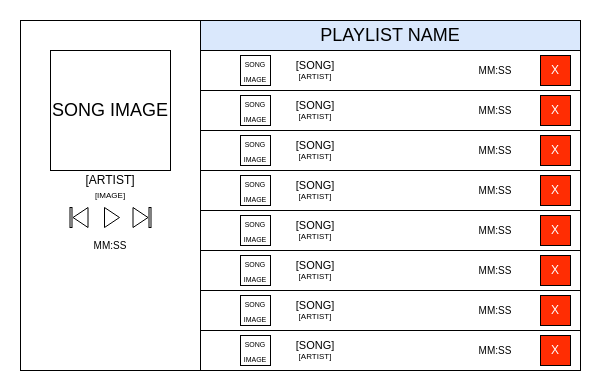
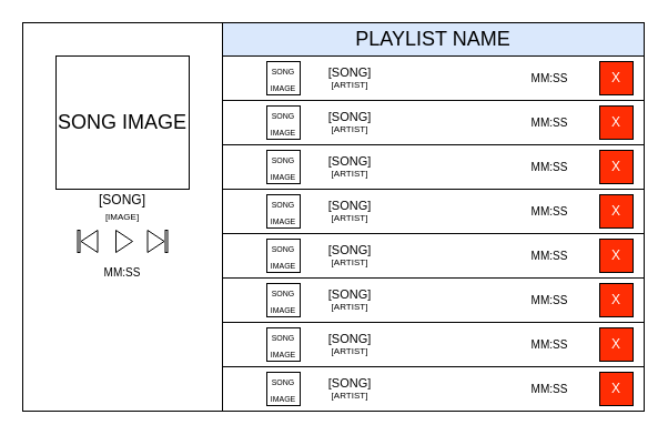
- <mxCell id="14" value="&lt;font style=&quot;font-size: 12px;&quot;&gt;[ARTIST]&lt;/font&gt;" style="text;html=1;strokeColor=none;fillColor=none;align=center;verticalAlign=middle;whiteSpace=wrap;rounded=0;fontSize=8;" vertex="1" parent="1"><mxGeometry x="50" y="170" width="120" height="20" as="geometry" /></mxCell>
+ <mxCell id="14" value="&lt;font style=&quot;font-size: 12px;&quot;&gt;[SONG]&lt;/font&gt;" style="text;html=1;strokeColor=none;fillColor=none;align=center;verticalAlign=middle;whiteSpace=wrap;rounded=0;fontSize=8;" vertex="1" parent="1"><mxGeometry x="50" y="170" width="120" height="20" as="geometry" /></mxCell>
